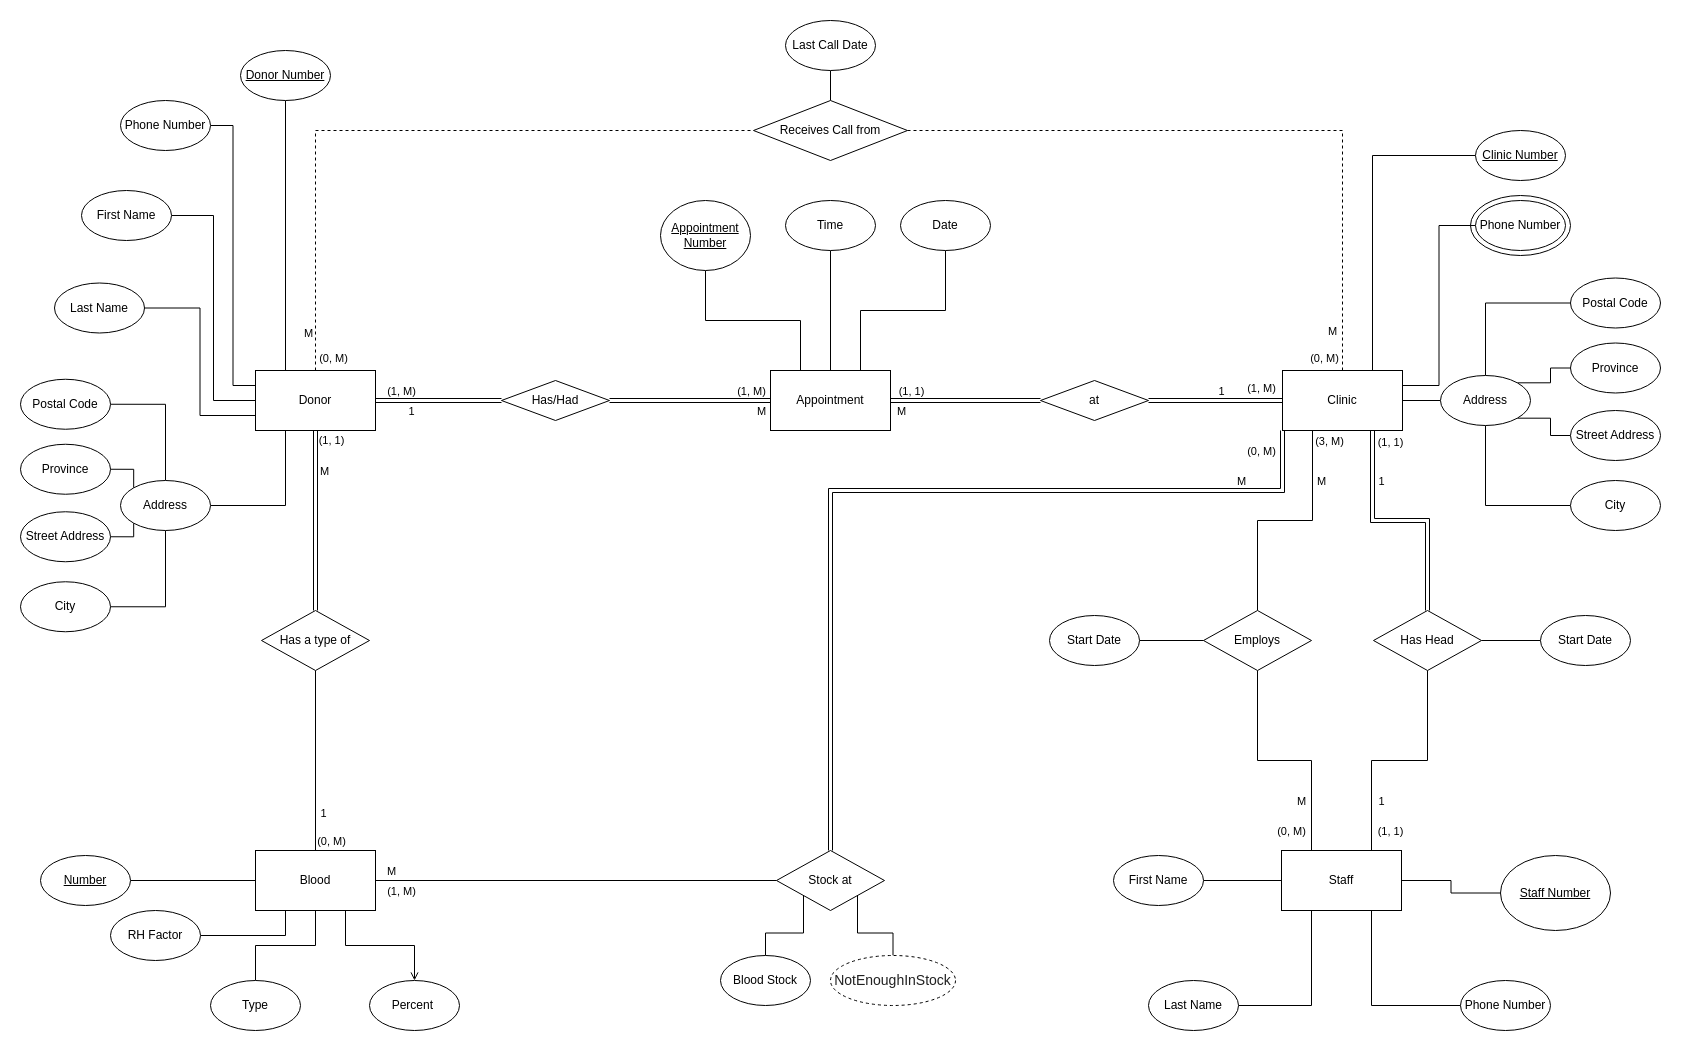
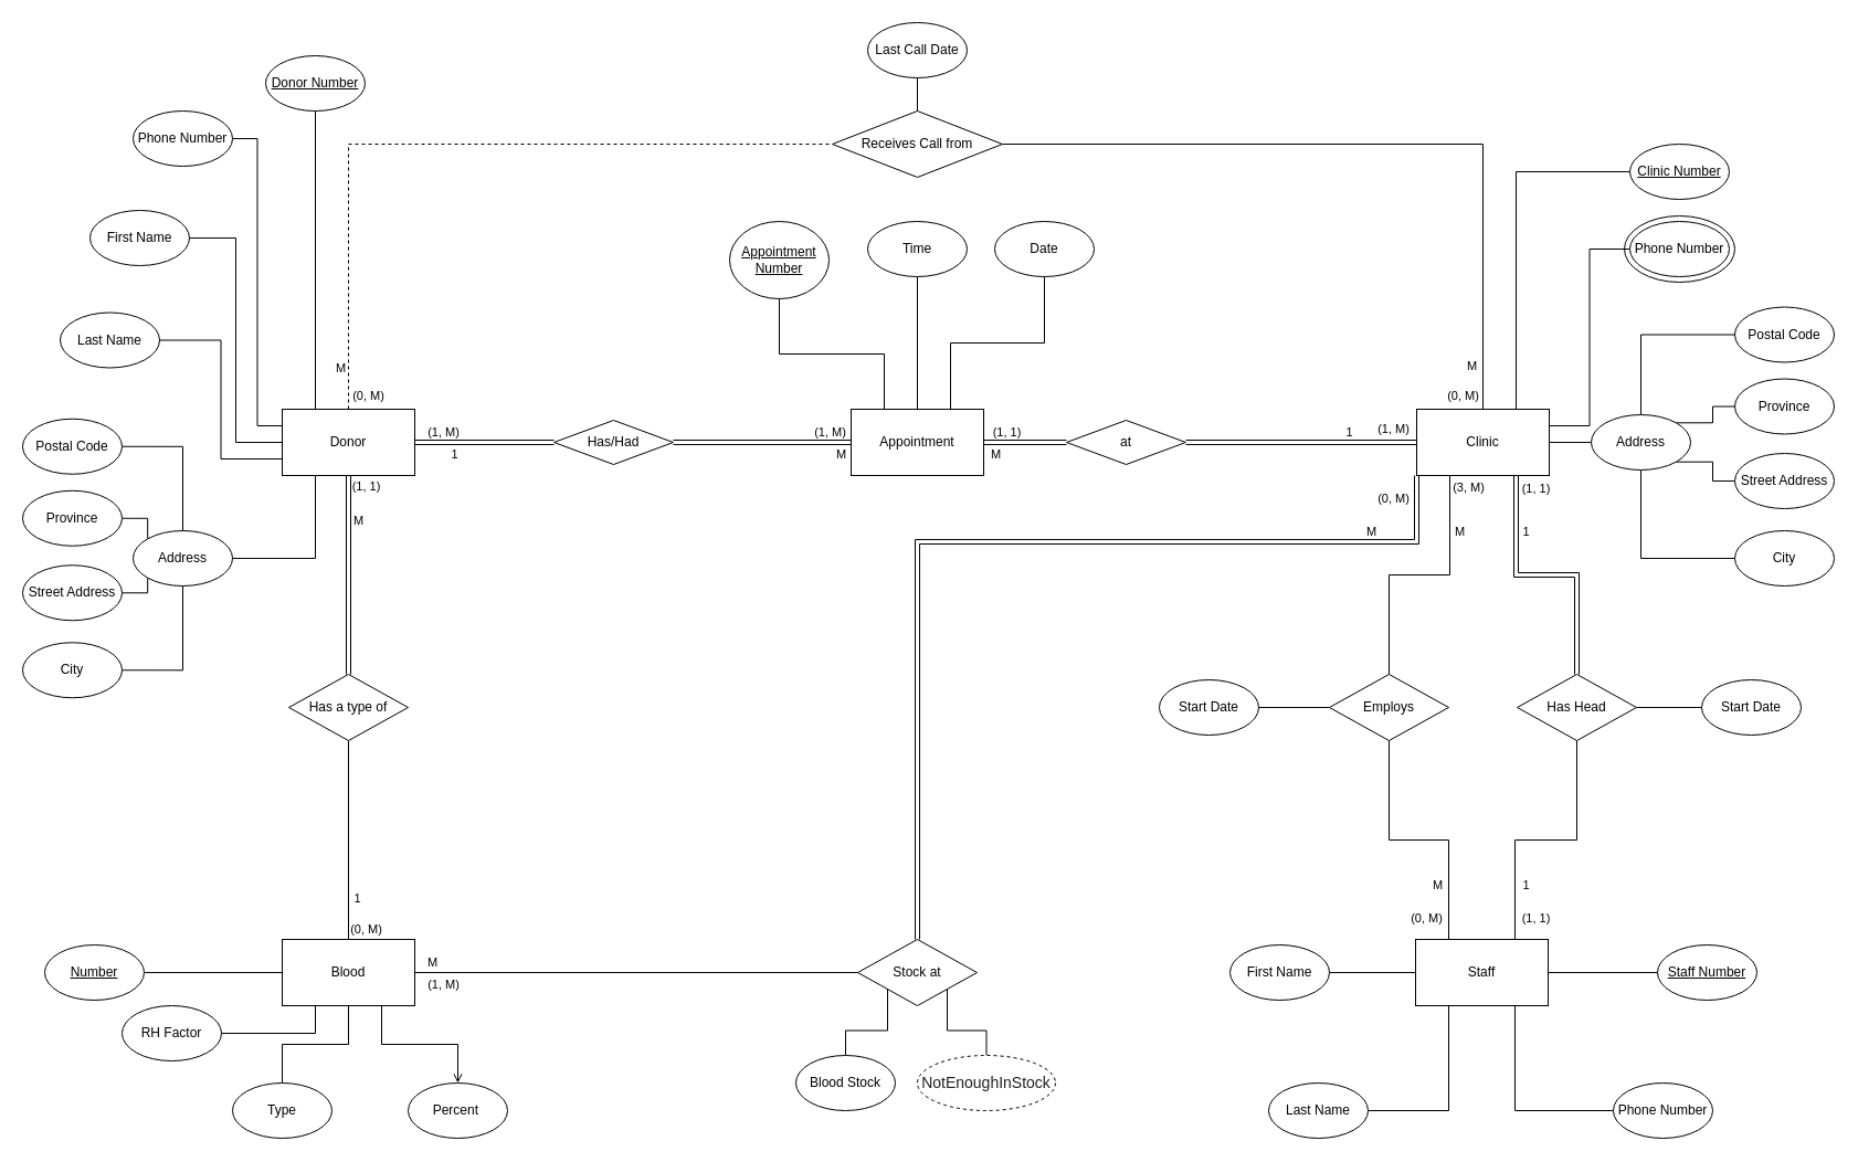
- <mxCell id="23" style="edgeStyle=orthogonalEdgeStyle;rounded=0;jumpSize=6;orthogonalLoop=1;jettySize=auto;html=1;exitX=1;exitY=0.5;exitDx=0;exitDy=0;entryX=0.5;entryY=0;entryDx=0;entryDy=0;endArrow=none;endFill=0;sourcePerimeterSpacing=7;strokeColor=default;dashed=1;" edge="1" parent="1" source="24" target="29"><mxGeometry relative="1" as="geometry" /></mxCell>
+ <mxCell id="23" style="edgeStyle=orthogonalEdgeStyle;rounded=0;jumpSize=6;orthogonalLoop=1;jettySize=auto;html=1;exitX=1;exitY=0.5;exitDx=0;exitDy=0;entryX=0.5;entryY=0;entryDx=0;entryDy=0;endArrow=none;endFill=0;sourcePerimeterSpacing=7;strokeColor=default;" edge="1" parent="1" source="24" target="29"><mxGeometry relative="1" as="geometry" /></mxCell>
- <mxCell id="34" value="&lt;span&gt;at&lt;/span&gt;" style="rhombus;whiteSpace=wrap;html=1;rounded=0;" vertex="1" parent="1"><mxGeometry x="1040" y="380" width="108" height="40" as="geometry" /></mxCell>
+ <mxCell id="34" value="&lt;span&gt;at&lt;/span&gt;" style="rhombus;whiteSpace=wrap;html=1;rounded=0;" vertex="1" parent="1"><mxGeometry x="965" y="380" width="108" height="40" as="geometry" /></mxCell>
- <mxCell id="48" value="Staff Number" style="ellipse;whiteSpace=wrap;html=1;fontStyle=4" vertex="1" parent="1"><mxGeometry x="1500" y="855" width="110" height="75" as="geometry" /></mxCell>
+ <mxCell id="48" value="Staff Number" style="ellipse;whiteSpace=wrap;html=1;fontStyle=4" vertex="1" parent="1"><mxGeometry x="1500" y="855" width="90" height="50" as="geometry" /></mxCell>
